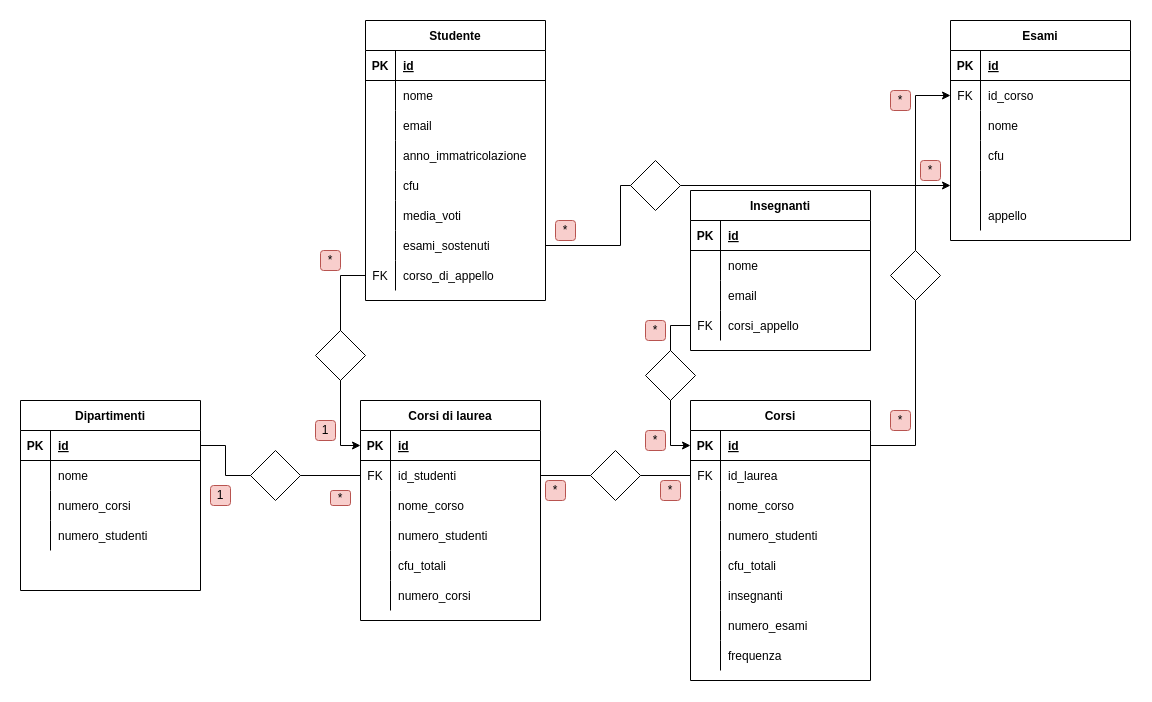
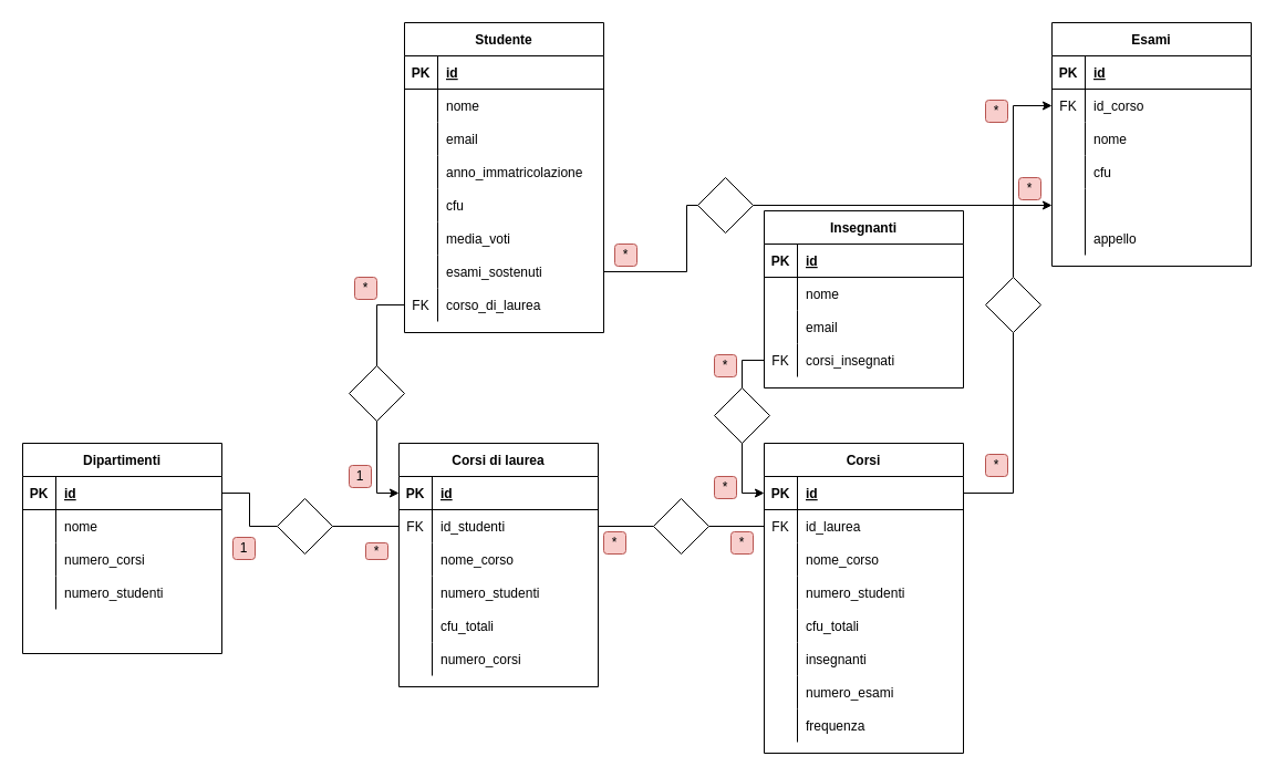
- <mxCell id="95" value="corso_di_appello" style="shape=partialRectangle;connectable=0;fillColor=none;top=0;left=0;bottom=0;right=0;align=left;spacingLeft=6;overflow=hidden;" vertex="1" parent="93"><mxGeometry x="30" width="150" height="30" as="geometry" /></mxCell>
+ <mxCell id="95" value="corso_di_laurea" style="shape=partialRectangle;connectable=0;fillColor=none;top=0;left=0;bottom=0;right=0;align=left;spacingLeft=6;overflow=hidden;" vertex="1" parent="93"><mxGeometry x="30" width="150" height="30" as="geometry" /></mxCell>
- <mxCell id="112" value="corsi_appello" style="shape=partialRectangle;connectable=0;fillColor=none;top=0;left=0;bottom=0;right=0;align=left;spacingLeft=6;overflow=hidden;" vertex="1" parent="110"><mxGeometry x="30" width="150" height="30" as="geometry" /></mxCell>
+ <mxCell id="112" value="corsi_insegnati" style="shape=partialRectangle;connectable=0;fillColor=none;top=0;left=0;bottom=0;right=0;align=left;spacingLeft=6;overflow=hidden;" vertex="1" parent="110"><mxGeometry x="30" width="150" height="30" as="geometry" /></mxCell>
